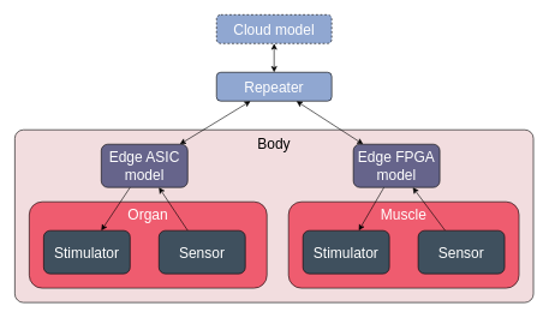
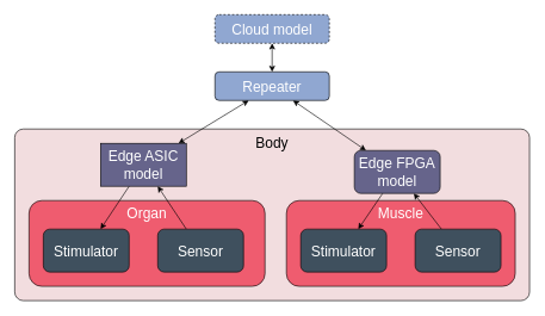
- <mxCell id="13" value="Edge ASIC model" style="rounded=1;whiteSpace=wrap;html=1;fontSize=20;fillColor=#66648B;fontColor=#FFFFFF;" vertex="1" parent="12"><mxGeometry x="140" y="200" width="120" height="60" as="geometry" /></mxCell>
+ <mxCell id="13" value="Edge ASIC model" style="whiteSpace=wrap;html=1;fontSize=20;fillColor=#66648B;fontColor=#FFFFFF;rounded=0;" vertex="1" parent="12"><mxGeometry x="140" y="200" width="120" height="60" as="geometry" /></mxCell>
- <mxCell id="14" value="Edge FPGA model" style="rounded=1;whiteSpace=wrap;html=1;fontSize=20;fillColor=#66648B;fontColor=#FFFFFF;" vertex="1" parent="12"><mxGeometry x="490" y="200" width="120" height="60" as="geometry" /></mxCell>
+ <mxCell id="14" value="Edge FPGA model" style="rounded=1;whiteSpace=wrap;html=1;fontSize=20;fillColor=#66648B;fontColor=#FFFFFF;" vertex="1" parent="12"><mxGeometry x="495" y="210" width="120" height="60" as="geometry" /></mxCell>
